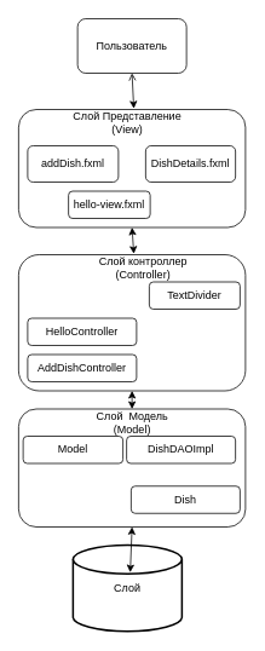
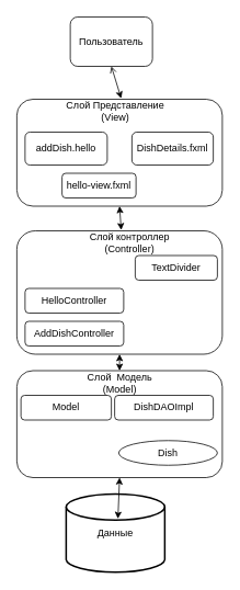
- <mxCell id="5" value="Пользователь" style="rounded=1;whiteSpace=wrap;html=1;" vertex="1" parent="1"><mxGeometry x="85" y="20" width="120" height="60" as="geometry" /></mxCell>
+ <mxCell id="5" value="Пользователь" style="rounded=1;whiteSpace=wrap;html=1;" vertex="1" parent="1"><mxGeometry x="85" y="20" width="100" height="60" as="geometry" /></mxCell>
- <mxCell id="8" value="addDish.fxml" style="rounded=1;whiteSpace=wrap;html=1;" vertex="1" parent="1"><mxGeometry x="30" y="160" width="100" height="40" as="geometry" /></mxCell>
+ <mxCell id="8" value="addDish.hello" style="rounded=1;whiteSpace=wrap;html=1;" vertex="1" parent="1"><mxGeometry x="30" y="160" width="100" height="40" as="geometry" /></mxCell>
- <mxCell id="18" value="Dish" style="rounded=1;whiteSpace=wrap;html=1;" vertex="1" parent="1"><mxGeometry x="144" y="535" width="120" height="30" as="geometry" /></mxCell>
+ <mxCell id="18" value="Dish" style="ellipse;whiteSpace=wrap;html=1;" vertex="1" parent="1"><mxGeometry x="144" y="535" width="120" height="30" as="geometry" /></mxCell>
- <mxCell id="6" value="Слой" style="strokeWidth=2;html=1;shape=mxgraph.flowchart.database;whiteSpace=wrap;" vertex="1" parent="1"><mxGeometry x="80" y="600" width="120" height="95" as="geometry" /></mxCell>
+ <mxCell id="6" value="Данные" style="strokeWidth=2;html=1;shape=mxgraph.flowchart.database;whiteSpace=wrap;" vertex="1" parent="1"><mxGeometry x="80" y="600" width="120" height="95" as="geometry" /></mxCell>
